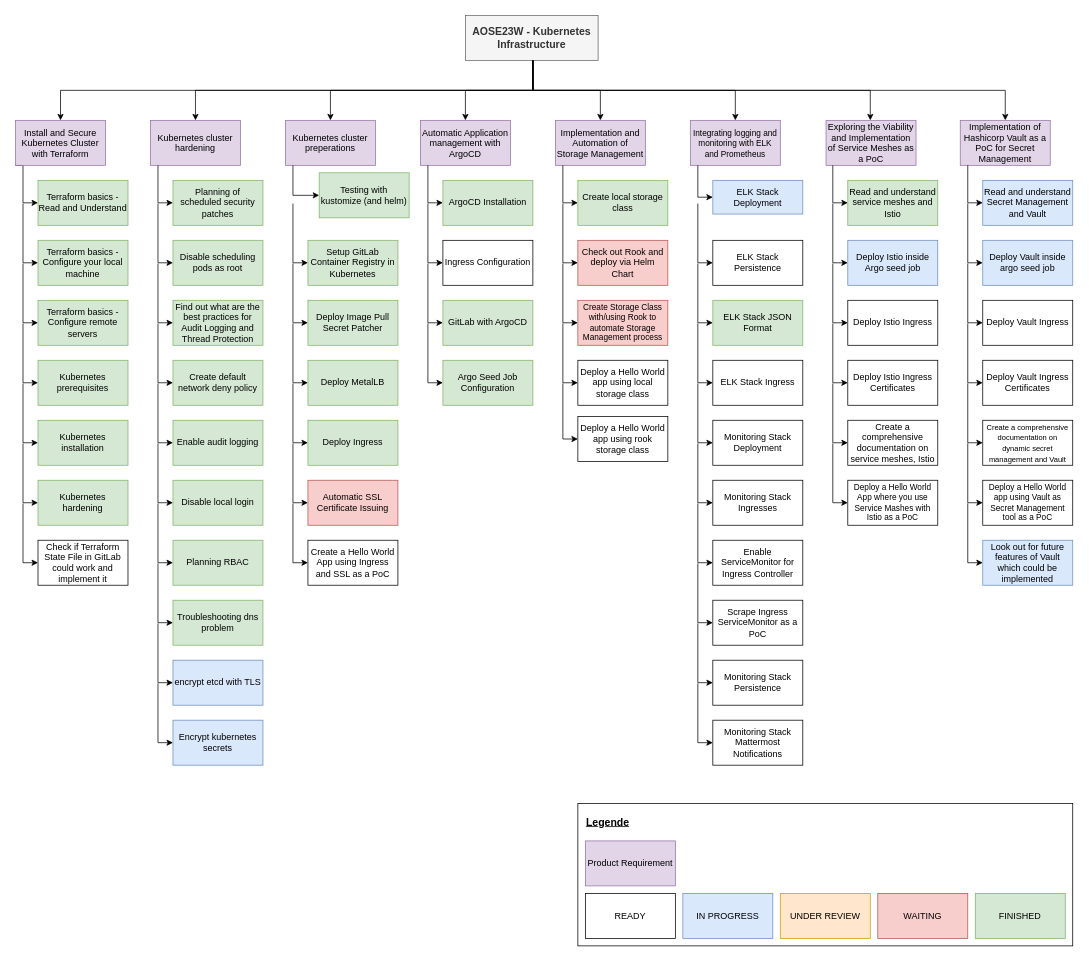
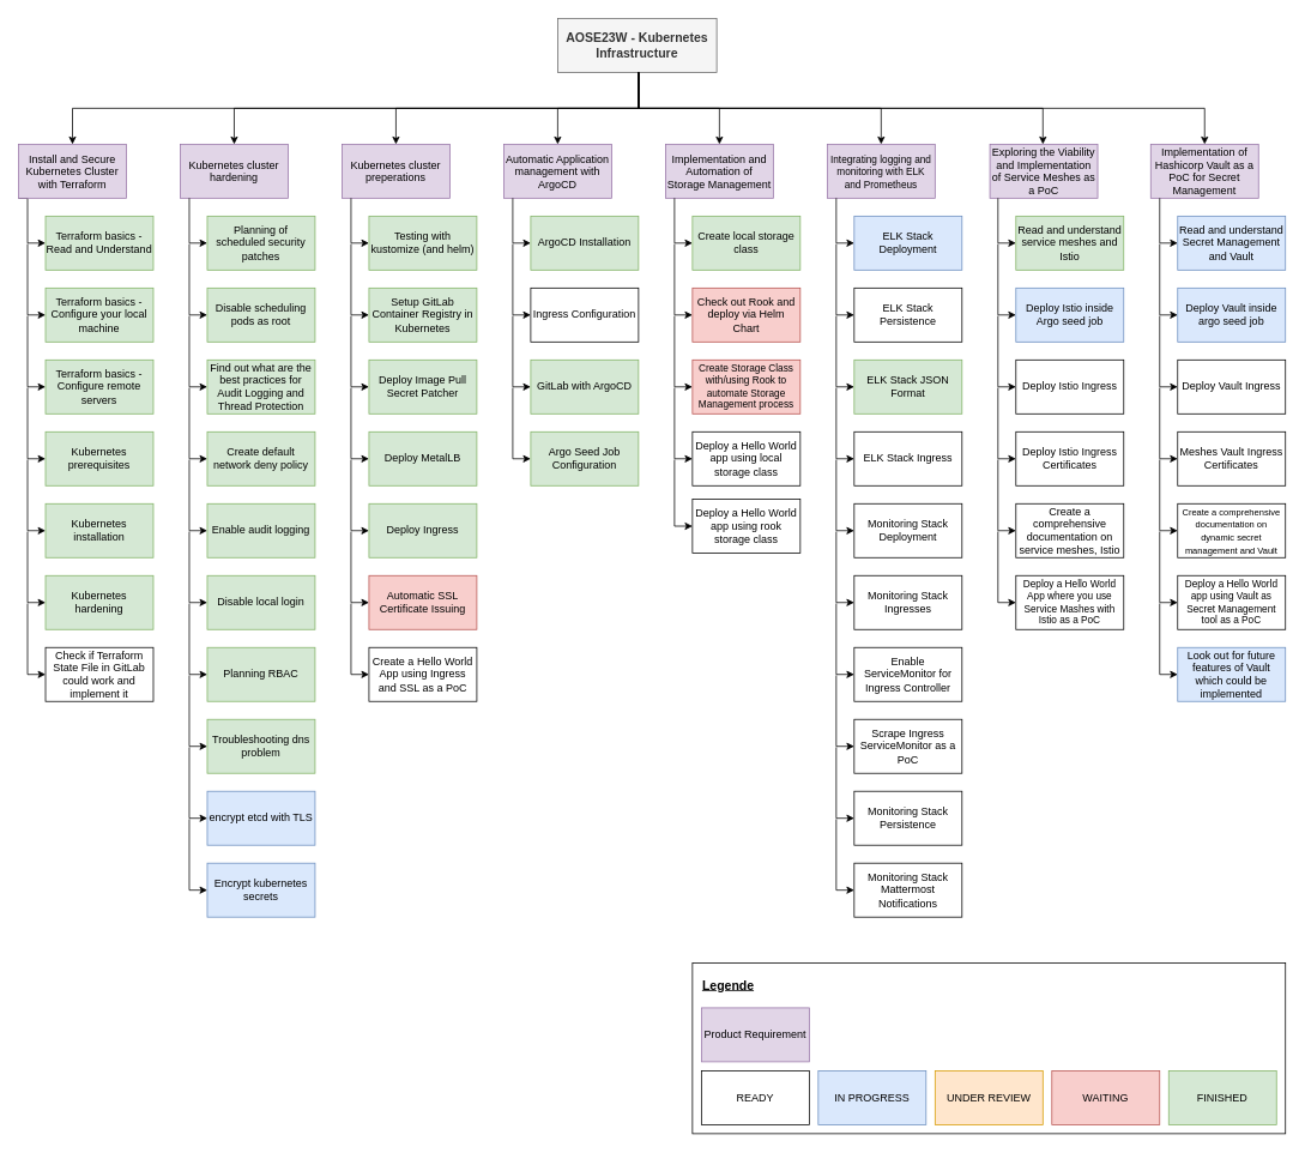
- <mxCell id="60" value="Testing with kustomize (and helm)" style="rounded=0;whiteSpace=wrap;html=1;fillColor=#d5e8d4;strokeColor=#82b366;" parent="1" vertex="1"><mxGeometry x="425" y="230" width="120" height="60" as="geometry" /></mxCell>
+ <mxCell id="60" value="Testing with kustomize (and helm)" style="rounded=0;whiteSpace=wrap;html=1;fillColor=#d5e8d4;strokeColor=#82b366;" parent="1" vertex="1"><mxGeometry x="410" y="240" width="120" height="60" as="geometry" /></mxCell>
- <mxCell id="86" value="ELK Stack Deployment" style="rounded=0;whiteSpace=wrap;html=1;fillColor=#dae8fc;strokeColor=#6c8ebf;" parent="1" vertex="1"><mxGeometry x="950" y="240" width="120" height="45" as="geometry" /></mxCell>
+ <mxCell id="86" value="ELK Stack Deployment" style="rounded=0;whiteSpace=wrap;html=1;fillColor=#dae8fc;strokeColor=#6c8ebf;" parent="1" vertex="1"><mxGeometry x="950" y="240" width="120" height="60" as="geometry" /></mxCell>
- <mxCell id="116" value="Deploy Vault Ingress Certificates" style="rounded=0;whiteSpace=wrap;html=1;" parent="1" vertex="1"><mxGeometry x="1310" y="480" width="120" height="60" as="geometry" /></mxCell>
+ <mxCell id="116" value="Meshes Vault Ingress Certificates" style="rounded=0;whiteSpace=wrap;html=1;" parent="1" vertex="1"><mxGeometry x="1310" y="480" width="120" height="60" as="geometry" /></mxCell>
